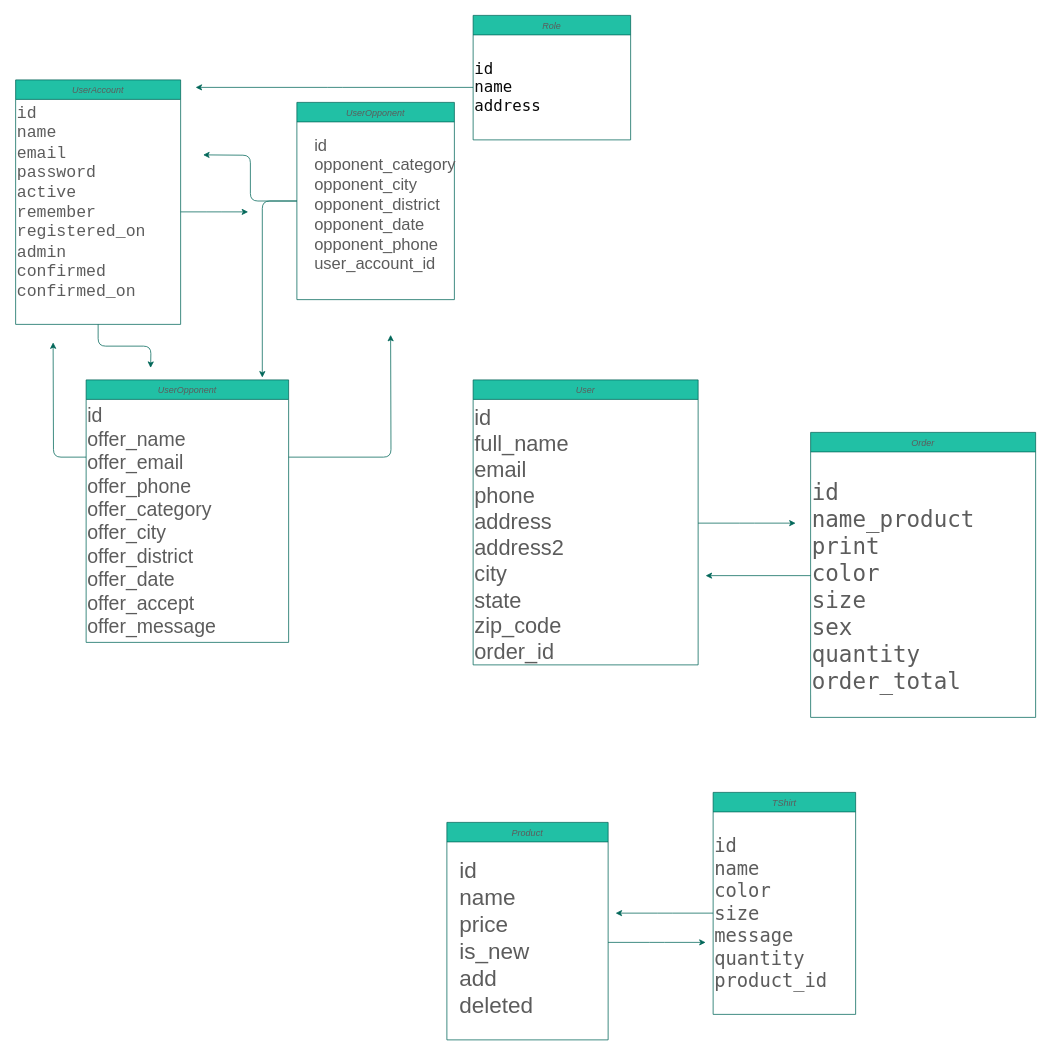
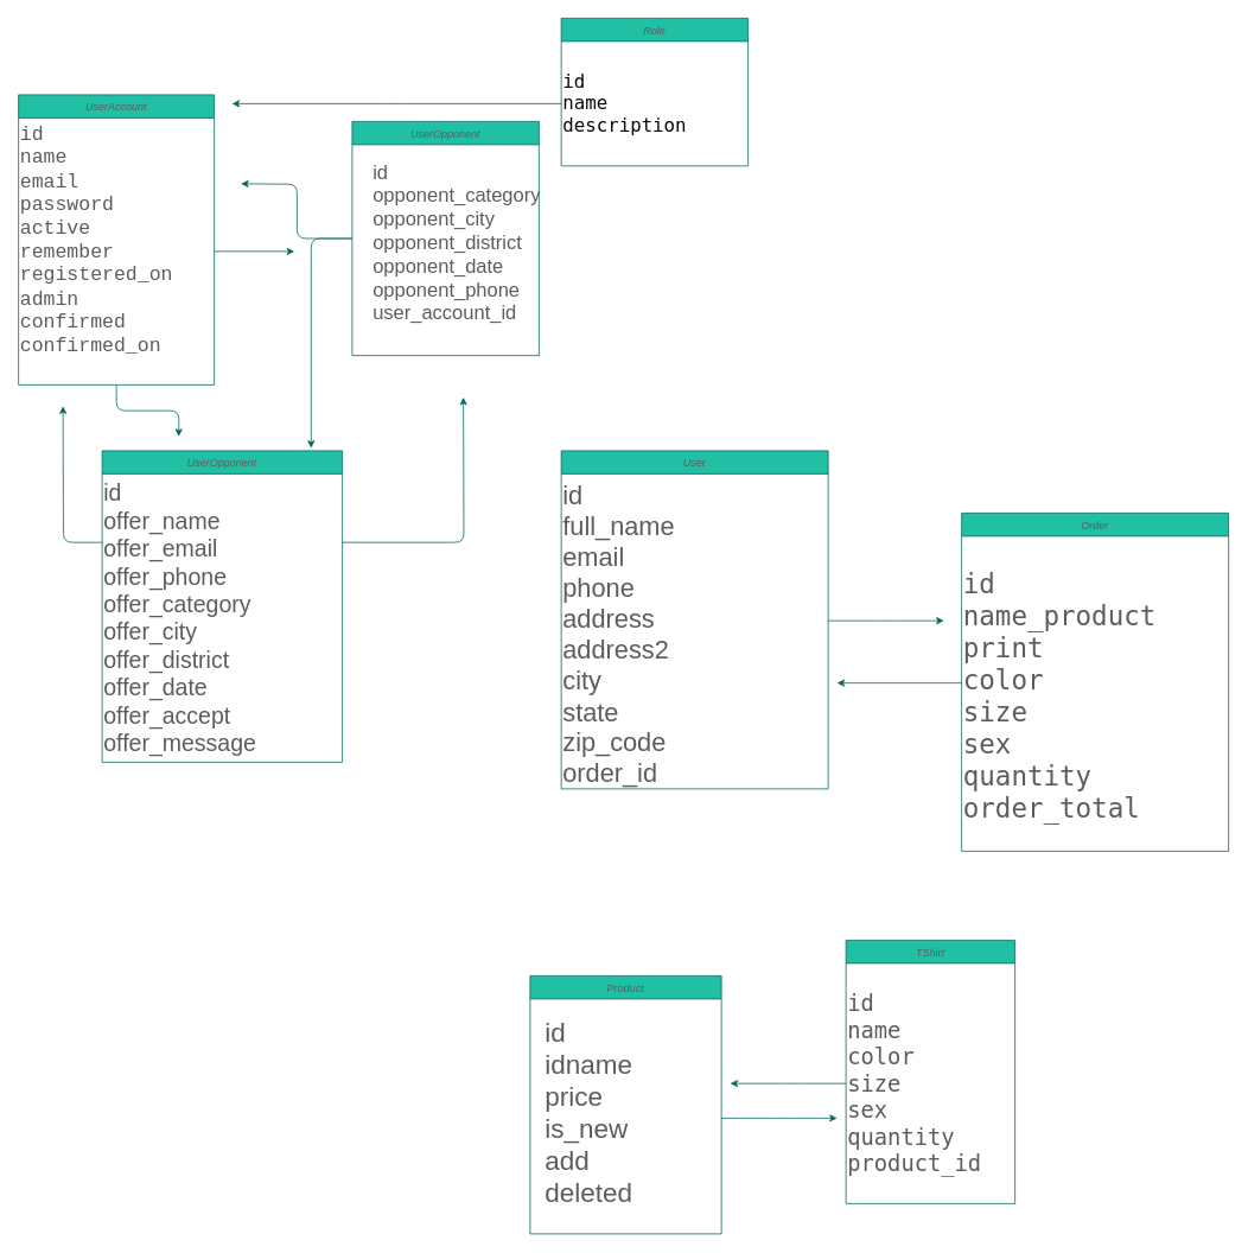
- <mxCell id="15" value="&lt;pre style=&quot;background-color: rgb(255 , 255 , 255) ; color: rgb(8 , 8 , 8) ; font-family: &amp;#34;jetbrains mono&amp;#34; , monospace ; font-size: 21px&quot;&gt;id&lt;br&gt;name&lt;br&gt;address&lt;/pre&gt;" style="text;html=1;align=left;verticalAlign=middle;resizable=0;points=[];autosize=1;strokeColor=none;fontSize=26;fontColor=#5C5C5C;" vertex="1" parent="14"><mxGeometry y="26" width="210" height="140" as="geometry" /></mxCell>
+ <mxCell id="15" value="&lt;pre style=&quot;background-color: rgb(255 , 255 , 255) ; color: rgb(8 , 8 , 8) ; font-family: &amp;#34;jetbrains mono&amp;#34; , monospace ; font-size: 21px&quot;&gt;id&lt;br&gt;name&lt;br&gt;description&lt;/pre&gt;" style="text;html=1;align=left;verticalAlign=middle;resizable=0;points=[];autosize=1;strokeColor=none;fontSize=26;fontColor=#5C5C5C;" vertex="1" parent="14"><mxGeometry y="26" width="210" height="140" as="geometry" /></mxCell>
- <mxCell id="27" value="&lt;pre style=&quot;background-color: rgb(255, 255, 255); font-family: &amp;quot;jetbrains mono&amp;quot;, monospace; font-size: 25px;&quot;&gt;id&lt;br style=&quot;font-size: 25px;&quot;&gt;name&lt;br style=&quot;font-size: 25px;&quot;&gt;color&lt;br style=&quot;font-size: 25px;&quot;&gt;size&lt;br style=&quot;font-size: 25px;&quot;&gt;message&lt;br style=&quot;font-size: 25px;&quot;&gt;quantity&lt;br style=&quot;font-size: 25px;&quot;&gt;product_id&lt;/pre&gt;" style="text;html=1;align=left;verticalAlign=middle;resizable=0;points=[];autosize=1;strokeColor=none;fontSize=25;fontColor=#5C5C5C;" vertex="1" parent="26"><mxGeometry y="26" width="190" height="270" as="geometry" /></mxCell>
+ <mxCell id="27" value="&lt;pre style=&quot;background-color: rgb(255, 255, 255); font-family: &amp;quot;jetbrains mono&amp;quot;, monospace; font-size: 25px;&quot;&gt;id&lt;br style=&quot;font-size: 25px;&quot;&gt;name&lt;br style=&quot;font-size: 25px;&quot;&gt;color&lt;br style=&quot;font-size: 25px;&quot;&gt;size&lt;br style=&quot;font-size: 25px;&quot;&gt;sex&lt;br style=&quot;font-size: 25px;&quot;&gt;quantity&lt;br style=&quot;font-size: 25px;&quot;&gt;product_id&lt;/pre&gt;" style="text;html=1;align=left;verticalAlign=middle;resizable=0;points=[];autosize=1;strokeColor=none;fontSize=25;fontColor=#5C5C5C;" vertex="1" parent="26"><mxGeometry y="26" width="190" height="270" as="geometry" /></mxCell>
- <mxCell id="25" value="id&lt;br&gt;    name&lt;br&gt;    price&lt;br&gt;    is_new&lt;br&gt;    add&lt;br&gt;    deleted" style="text;whiteSpace=wrap;html=1;fontSize=30;fontColor=#5C5C5C;" vertex="1" parent="1"><mxGeometry x="610" y="1136" width="200" height="240" as="geometry" /></mxCell>
+ <mxCell id="25" value="id&lt;br&gt;    idname&lt;br&gt;    price&lt;br&gt;    is_new&lt;br&gt;    add&lt;br&gt;    deleted" style="text;whiteSpace=wrap;html=1;fontSize=30;fontColor=#5C5C5C;" vertex="1" parent="1"><mxGeometry x="610" y="1136" width="200" height="240" as="geometry" /></mxCell>
